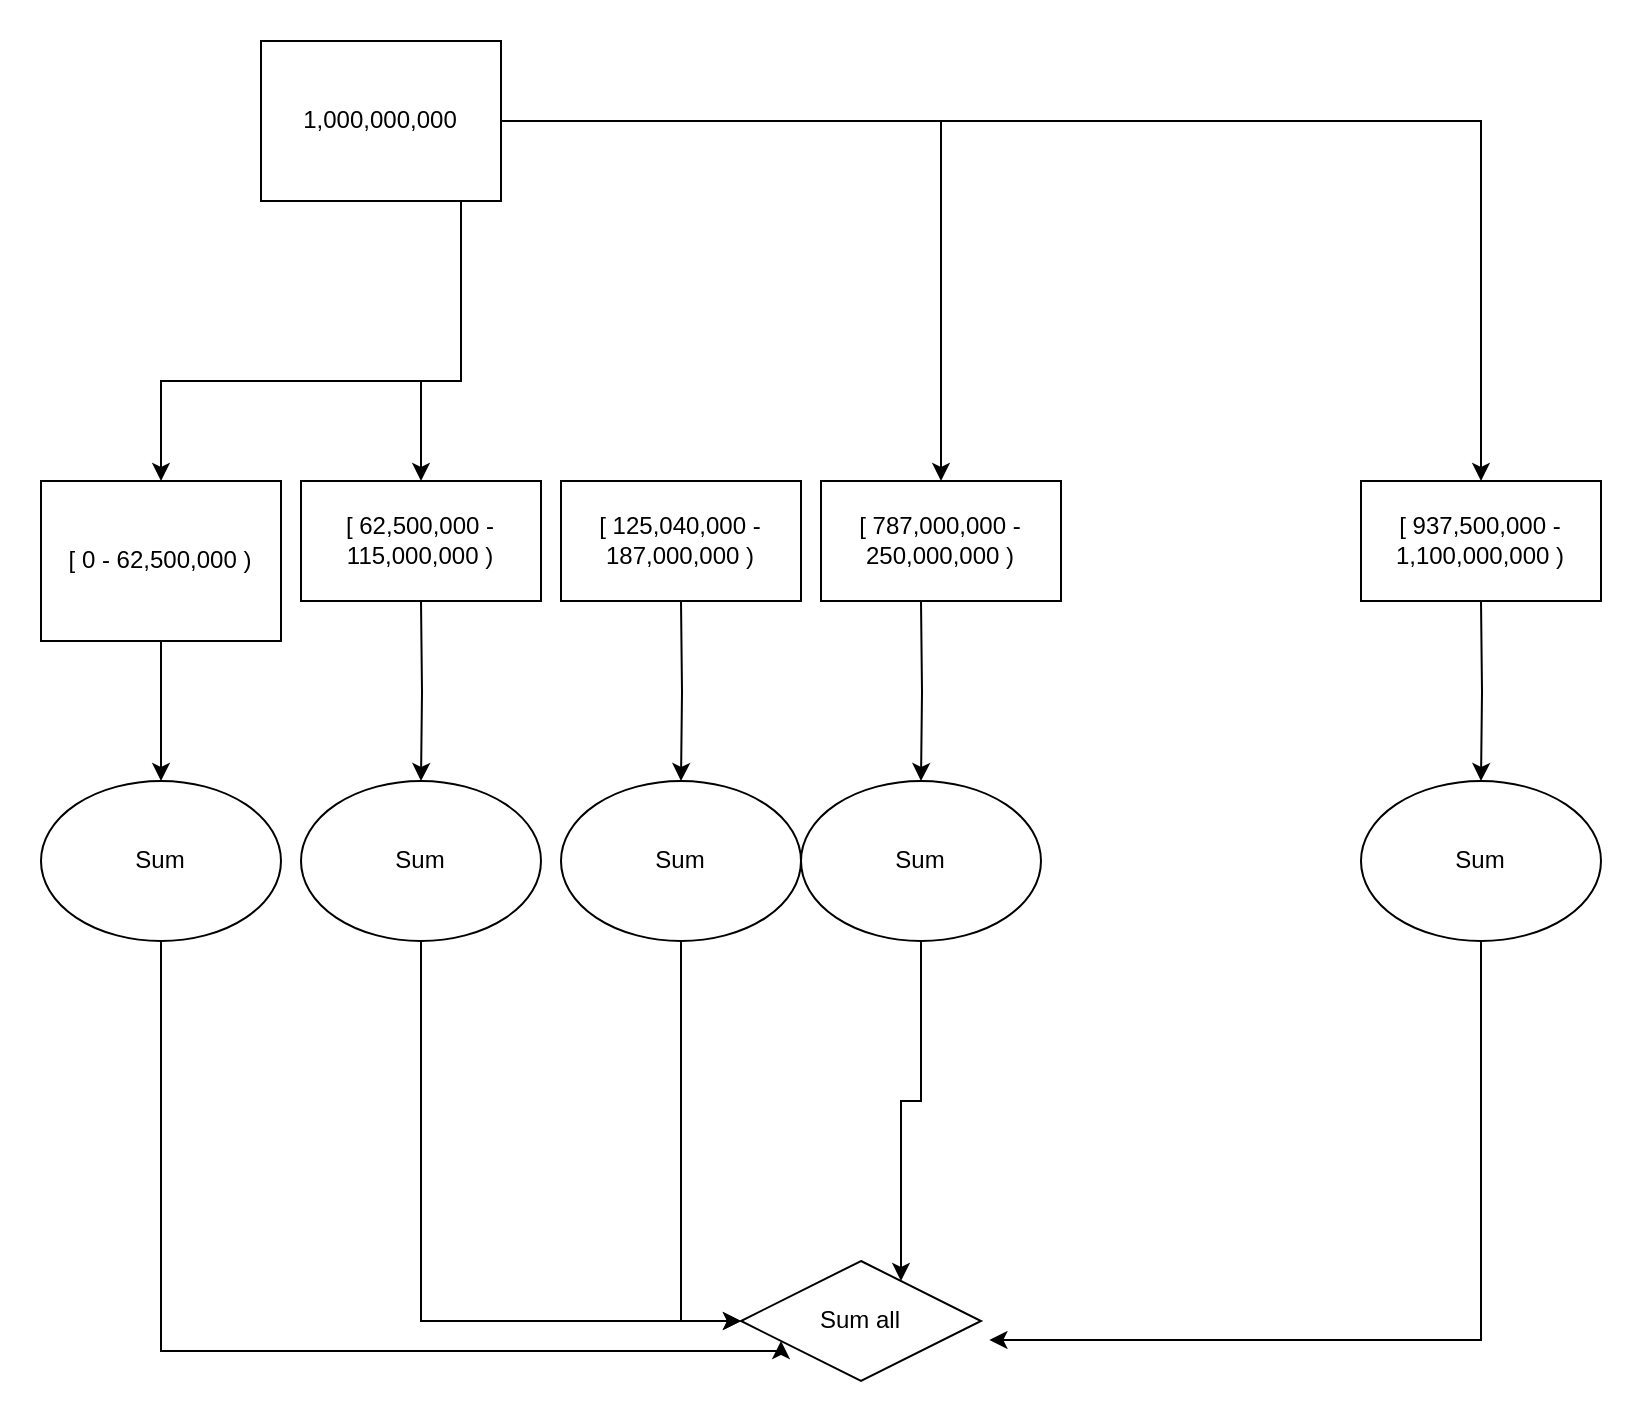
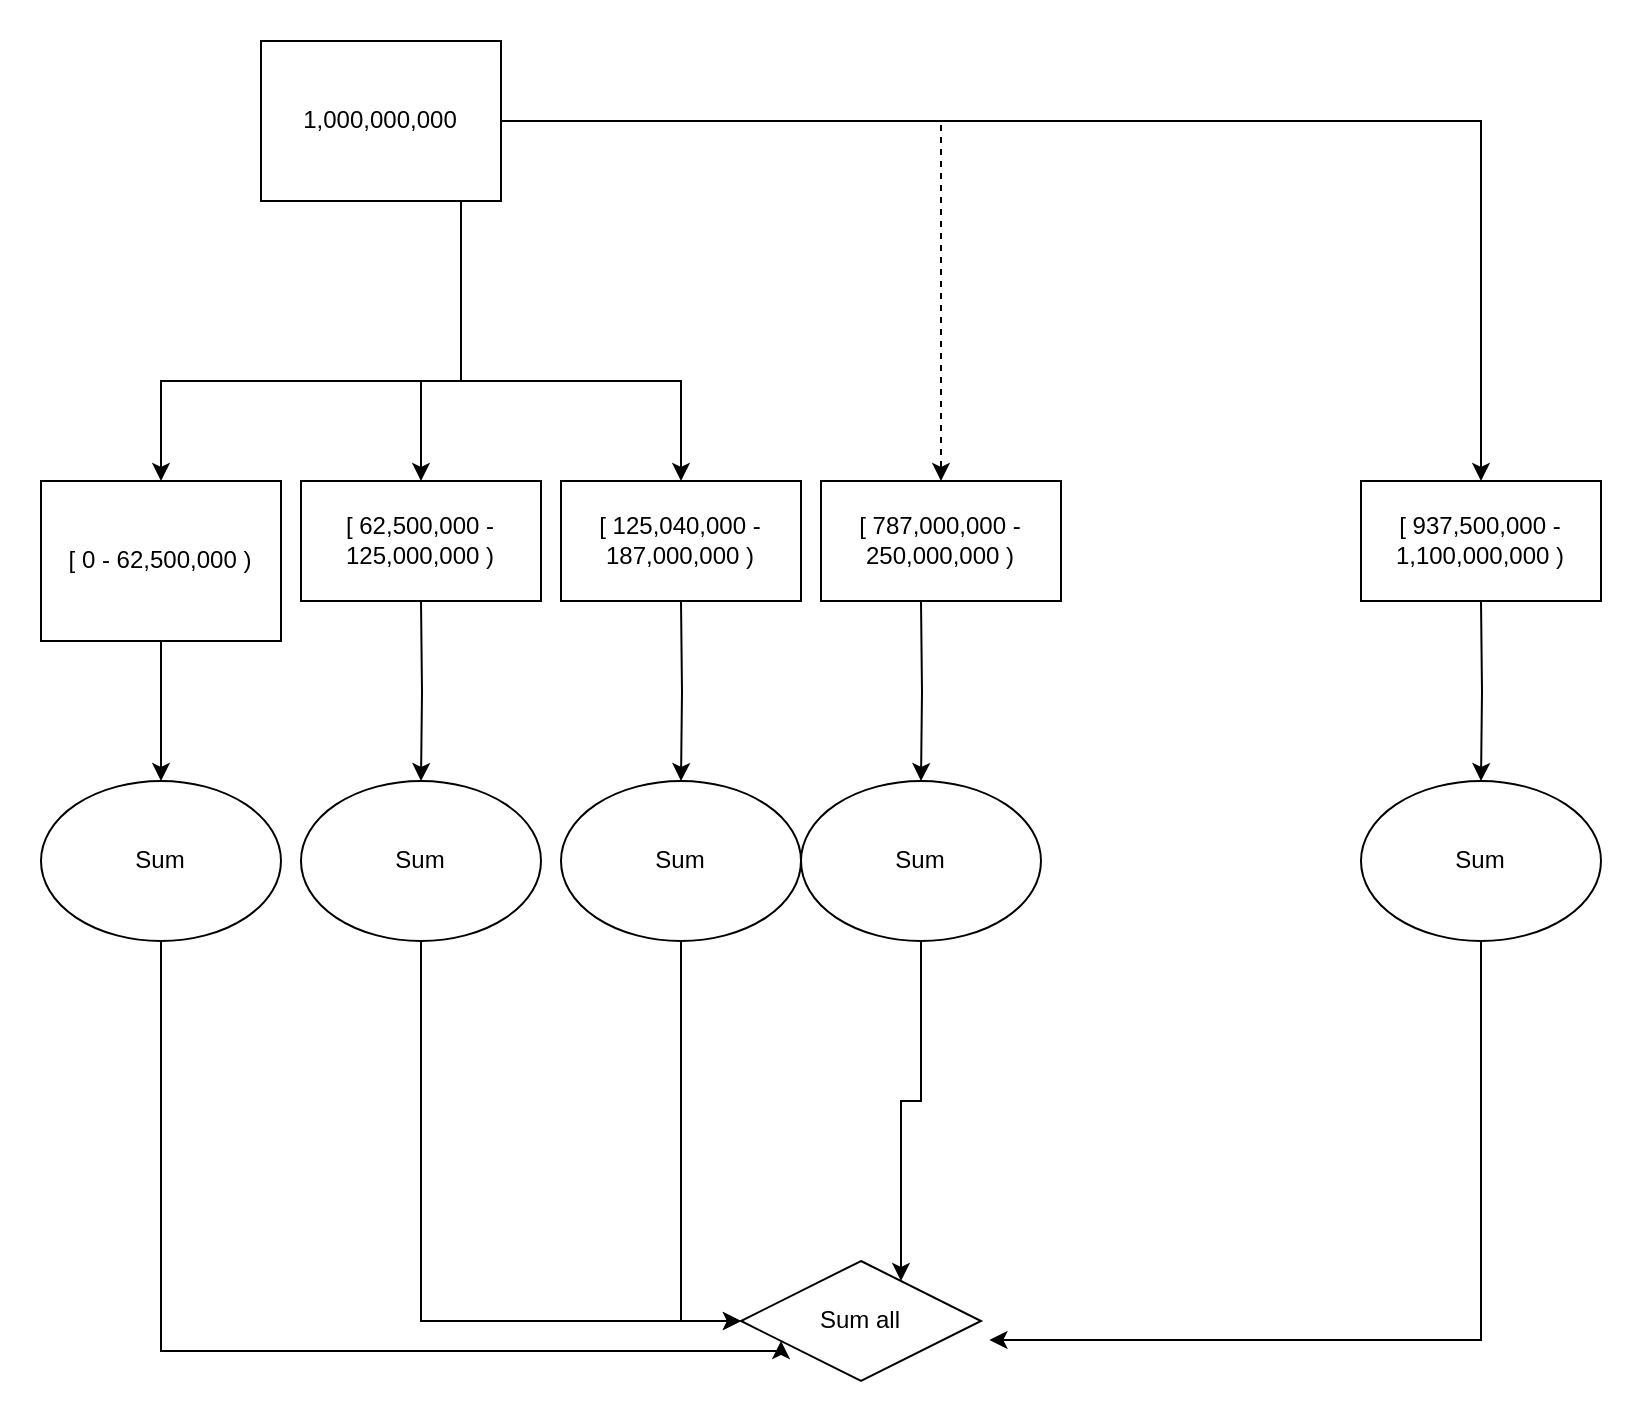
- <mxCell id="5" style="edgeStyle=orthogonalEdgeStyle;rounded=0;orthogonalLoop=1;jettySize=auto;html=1;" edge="1" parent="1" source="7" target="12"><mxGeometry relative="1" as="geometry"><mxPoint x="450" y="240" as="targetPoint" /></mxGeometry></mxCell>
+ <mxCell id="5" style="edgeStyle=orthogonalEdgeStyle;rounded=0;orthogonalLoop=1;jettySize=auto;html=1;dashed=1;" edge="1" parent="1" source="7" target="12"><mxGeometry relative="1" as="geometry"><mxPoint x="450" y="240" as="targetPoint" /></mxGeometry></mxCell>
+ <mxCell id="4" style="edgeStyle=orthogonalEdgeStyle;rounded=0;orthogonalLoop=1;jettySize=auto;html=1;" edge="1" parent="1" source="7" target="8"><mxGeometry relative="1" as="geometry"><mxPoint x="250" y="240" as="targetPoint" /><Array as="points"><mxPoint x="230" y="190" /><mxPoint x="340" y="190" /></Array></mxGeometry></mxCell>
- <mxCell id="11" value="[ 62,500,000 - 115,000,000 )" style="rounded=0;whiteSpace=wrap;html=1;" vertex="1" parent="1"><mxGeometry x="150" y="240" width="120" height="60" as="geometry" /></mxCell>
+ <mxCell id="11" value="[ 62,500,000 - 125,000,000 )" style="rounded=0;whiteSpace=wrap;html=1;" vertex="1" parent="1"><mxGeometry x="150" y="240" width="120" height="60" as="geometry" /></mxCell>
